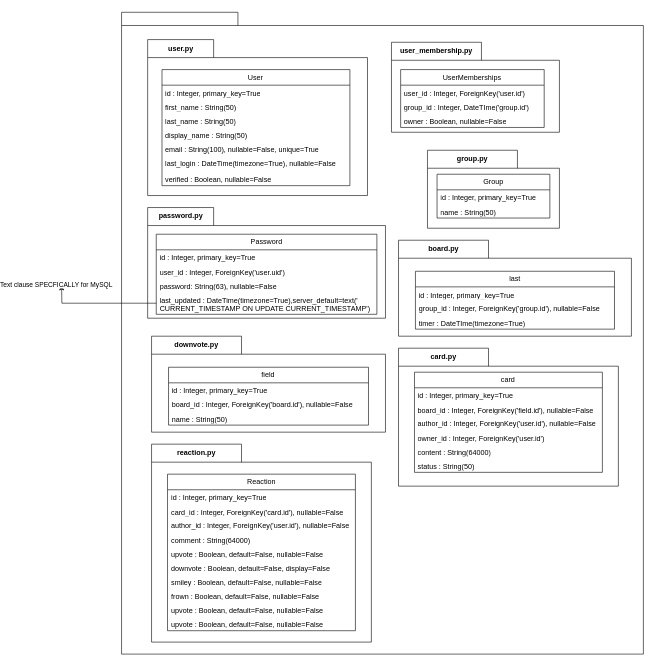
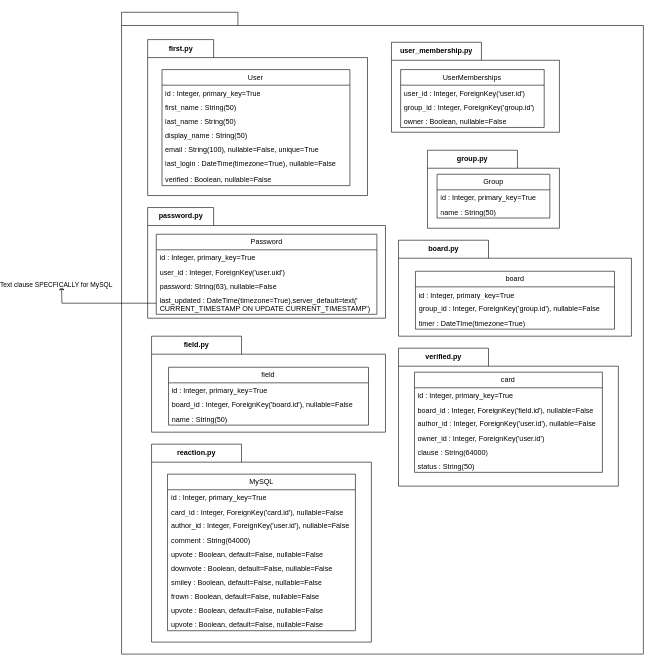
- <mxCell id="3" value="user.py" style="shape=folder;fontStyle=1;tabWidth=110;tabHeight=30;tabPosition=left;html=1;boundedLbl=1;labelInHeader=1;container=1;collapsible=0;whiteSpace=wrap;" parent="1" vertex="1"><mxGeometry x="63.5" y="65.5" width="366.5" height="260" as="geometry" /></mxCell>
+ <mxCell id="3" value="first.py" style="shape=folder;fontStyle=1;tabWidth=110;tabHeight=30;tabPosition=left;html=1;boundedLbl=1;labelInHeader=1;container=1;collapsible=0;whiteSpace=wrap;" parent="1" vertex="1"><mxGeometry x="63.5" y="65.5" width="366.5" height="260" as="geometry" /></mxCell>
- <mxCell id="26" value="group_id : Integer, DateTIme('group.id')" style="text;strokeColor=none;fillColor=none;align=left;verticalAlign=top;spacingLeft=4;spacingRight=4;overflow=hidden;rotatable=0;points=[[0,0.5],[1,0.5]];portConstraint=eastwest;whiteSpace=wrap;html=1;" parent="24" vertex="1"><mxGeometry y="49.5" width="239.329" height="23.5" as="geometry" /></mxCell>
+ <mxCell id="26" value="group_id : Integer, ForeignKey('group.id')" style="text;strokeColor=none;fillColor=none;align=left;verticalAlign=top;spacingLeft=4;spacingRight=4;overflow=hidden;rotatable=0;points=[[0,0.5],[1,0.5]];portConstraint=eastwest;whiteSpace=wrap;html=1;" parent="24" vertex="1"><mxGeometry y="49.5" width="239.329" height="23.5" as="geometry" /></mxCell>
- <mxCell id="35" value="last" style="swimlane;fontStyle=0;childLayout=stackLayout;horizontal=1;startSize=26;fillColor=none;horizontalStack=0;resizeParent=1;resizeParentMax=0;resizeLast=0;collapsible=1;marginBottom=0;whiteSpace=wrap;html=1;" parent="33" vertex="1"><mxGeometry x="28.195" y="51.75" width="331.856" height="96.5" as="geometry"><mxRectangle x="30" y="66.671" width="70" height="30" as="alternateBounds" /></mxGeometry></mxCell>
+ <mxCell id="35" value="board" style="swimlane;fontStyle=0;childLayout=stackLayout;horizontal=1;startSize=26;fillColor=none;horizontalStack=0;resizeParent=1;resizeParentMax=0;resizeLast=0;collapsible=1;marginBottom=0;whiteSpace=wrap;html=1;" parent="33" vertex="1"><mxGeometry x="28.195" y="51.75" width="331.856" height="96.5" as="geometry"><mxRectangle x="30" y="66.671" width="70" height="30" as="alternateBounds" /></mxGeometry></mxCell>
- <mxCell id="39" value="downvote.py" style="shape=folder;fontStyle=1;tabWidth=150;tabHeight=30;tabPosition=left;html=1;boundedLbl=1;labelInHeader=1;container=1;collapsible=0;whiteSpace=wrap;" parent="1" vertex="1"><mxGeometry x="70" y="560" width="390" height="160" as="geometry" /></mxCell>
+ <mxCell id="39" value="field.py" style="shape=folder;fontStyle=1;tabWidth=150;tabHeight=30;tabPosition=left;html=1;boundedLbl=1;labelInHeader=1;container=1;collapsible=0;whiteSpace=wrap;" parent="1" vertex="1"><mxGeometry x="70" y="560" width="390" height="160" as="geometry" /></mxCell>
- <mxCell id="45" value="card.py" style="shape=folder;fontStyle=1;tabWidth=150;tabHeight=30;tabPosition=left;html=1;boundedLbl=1;labelInHeader=1;container=1;collapsible=0;whiteSpace=wrap;" parent="1" vertex="1"><mxGeometry x="481.75" y="580" width="366.5" height="230" as="geometry" /></mxCell>
+ <mxCell id="45" value="verified.py" style="shape=folder;fontStyle=1;tabWidth=150;tabHeight=30;tabPosition=left;html=1;boundedLbl=1;labelInHeader=1;container=1;collapsible=0;whiteSpace=wrap;" parent="1" vertex="1"><mxGeometry x="481.75" y="580" width="366.5" height="230" as="geometry" /></mxCell>
- <mxCell id="52" value="content : String(64000)" style="text;strokeColor=none;fillColor=none;align=left;verticalAlign=top;spacingLeft=4;spacingRight=4;overflow=hidden;rotatable=0;points=[[0,0.5],[1,0.5]];portConstraint=eastwest;whiteSpace=wrap;html=1;" parent="47" vertex="1"><mxGeometry y="120" width="313.265" height="23.5" as="geometry" /></mxCell>
+ <mxCell id="52" value="clause : String(64000)" style="text;strokeColor=none;fillColor=none;align=left;verticalAlign=top;spacingLeft=4;spacingRight=4;overflow=hidden;rotatable=0;points=[[0,0.5],[1,0.5]];portConstraint=eastwest;whiteSpace=wrap;html=1;" parent="47" vertex="1"><mxGeometry y="120" width="313.265" height="23.5" as="geometry" /></mxCell>
- <mxCell id="56" value="Reaction" style="swimlane;fontStyle=0;childLayout=stackLayout;horizontal=1;startSize=26;fillColor=none;horizontalStack=0;resizeParent=1;resizeParentMax=0;resizeLast=0;collapsible=1;marginBottom=0;whiteSpace=wrap;html=1;" parent="54" vertex="1"><mxGeometry x="26.615" y="50" width="313.265" height="261" as="geometry"><mxRectangle x="30" y="66.671" width="70" height="30" as="alternateBounds" /></mxGeometry></mxCell>
+ <mxCell id="56" value="MySQL" style="swimlane;fontStyle=0;childLayout=stackLayout;horizontal=1;startSize=26;fillColor=none;horizontalStack=0;resizeParent=1;resizeParentMax=0;resizeLast=0;collapsible=1;marginBottom=0;whiteSpace=wrap;html=1;" parent="54" vertex="1"><mxGeometry x="26.615" y="50" width="313.265" height="261" as="geometry"><mxRectangle x="30" y="66.671" width="70" height="30" as="alternateBounds" /></mxGeometry></mxCell>
- <mxCell id="62" value="downvote : Boolean, default=False, display=False" style="text;strokeColor=none;fillColor=none;align=left;verticalAlign=top;spacingLeft=4;spacingRight=4;overflow=hidden;rotatable=0;points=[[0,0.5],[1,0.5]];portConstraint=eastwest;whiteSpace=wrap;html=1;" vertex="1" parent="56"><mxGeometry y="143.5" width="313.265" height="23.5" as="geometry" /></mxCell>
+ <mxCell id="62" value="downvote : Boolean, default=False, nullable=False" style="text;strokeColor=none;fillColor=none;align=left;verticalAlign=top;spacingLeft=4;spacingRight=4;overflow=hidden;rotatable=0;points=[[0,0.5],[1,0.5]];portConstraint=eastwest;whiteSpace=wrap;html=1;" vertex="1" parent="56"><mxGeometry y="143.5" width="313.265" height="23.5" as="geometry" /></mxCell>
